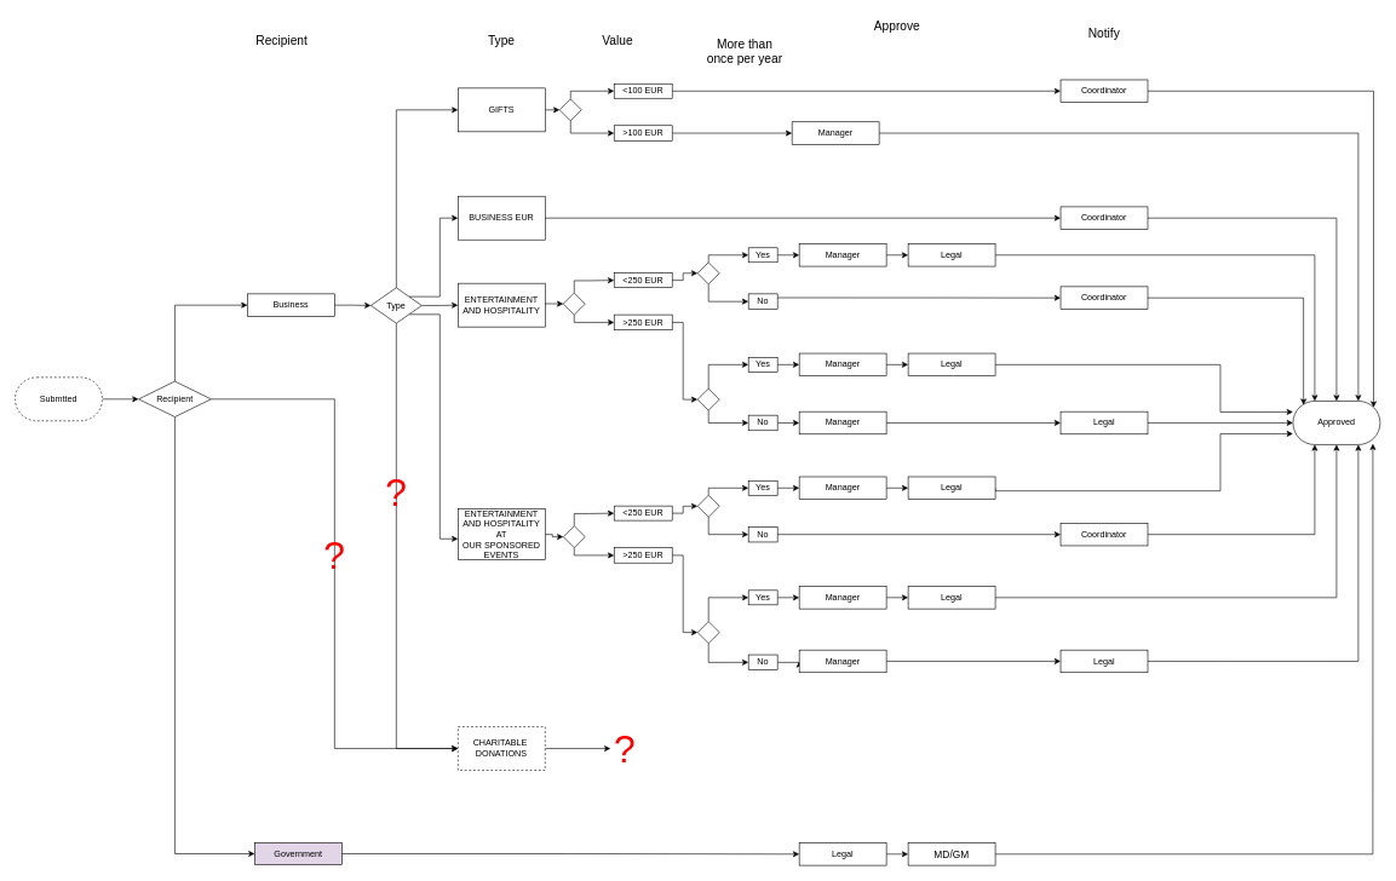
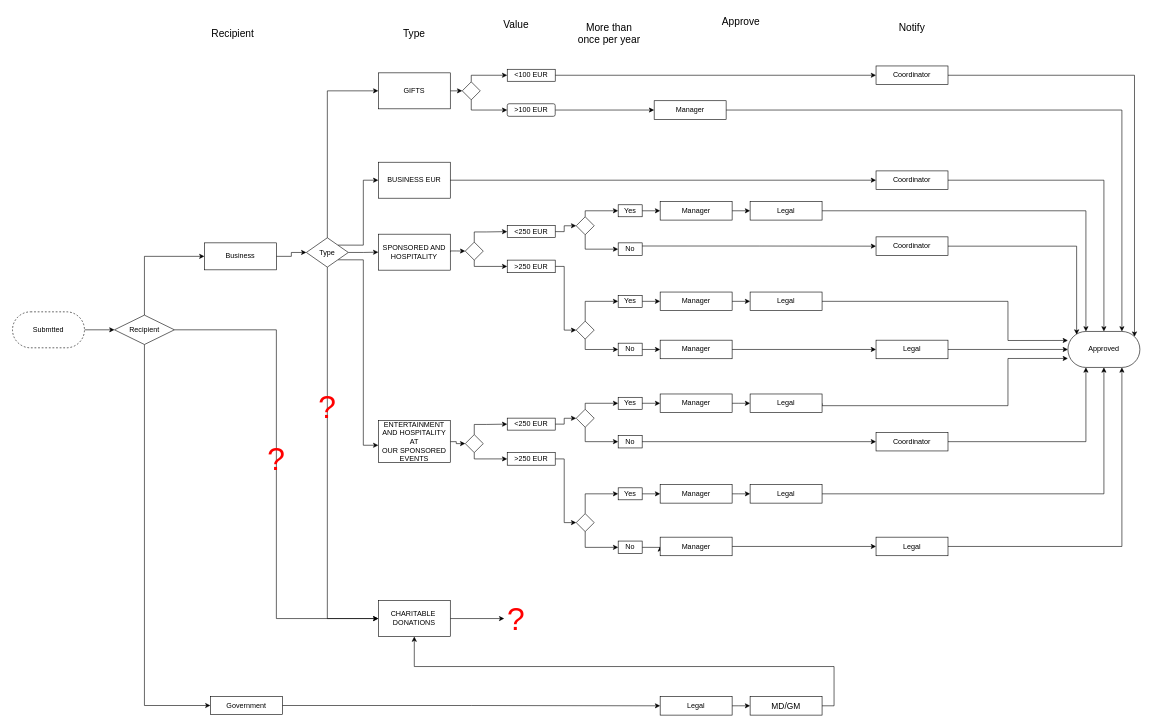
- <mxCell id="21" value="Value" style="text;html=1;strokeColor=none;fillColor=none;align=center;verticalAlign=top;whiteSpace=wrap;rounded=0;fontSize=17;horizontal=1;" parent="1" vertex="1"><mxGeometry x="830" y="40" width="40" height="20" as="geometry" /></mxCell>
+ <mxCell id="21" value="Value" style="text;html=1;strokeColor=none;fillColor=none;align=center;verticalAlign=top;whiteSpace=wrap;rounded=0;fontSize=17;horizontal=1;" parent="1" vertex="1"><mxGeometry x="840" y="25" width="40" height="20" as="geometry" /></mxCell>
- <mxCell id="22" value="More than once per year" style="text;html=1;strokeColor=none;fillColor=none;align=center;verticalAlign=top;whiteSpace=wrap;rounded=0;fontSize=17;horizontal=1;" parent="1" vertex="1"><mxGeometry x="970" y="45" width="110" height="40" as="geometry" /></mxCell>
+ <mxCell id="22" value="More than once per year" style="text;html=1;strokeColor=none;fillColor=none;align=center;verticalAlign=top;whiteSpace=wrap;rounded=0;fontSize=17;horizontal=1;" parent="1" vertex="1"><mxGeometry x="960" y="30" width="110" height="40" as="geometry" /></mxCell>
- <mxCell id="35" value="&amp;gt;100 EUR" style="rounded=0;whiteSpace=wrap;html=1;fontSize=12;" parent="1" vertex="1"><mxGeometry x="845" y="172.5" width="80" height="21" as="geometry" /></mxCell>
+ <mxCell id="35" value="&amp;gt;100 EUR" style="whiteSpace=wrap;html=1;fontSize=12;rounded=1;" parent="1" vertex="1"><mxGeometry x="845" y="172.5" width="80" height="21" as="geometry" /></mxCell>
- <mxCell id="28" value="Business" style="rounded=0;whiteSpace=wrap;html=1;fontSize=12;" parent="1" vertex="1"><mxGeometry x="340" y="404.5" width="120" height="31" as="geometry" /></mxCell>
+ <mxCell id="28" value="Business" style="rounded=0;whiteSpace=wrap;html=1;fontSize=12;" parent="1" vertex="1"><mxGeometry x="340" y="404.5" width="120" height="45" as="geometry" /></mxCell>
- <mxCell id="15" value="ENTERTAINMENT AND HOSPITALITY" style="rounded=0;whiteSpace=wrap;html=1;" parent="1" vertex="1"><mxGeometry x="630" y="390" width="120" height="60" as="geometry" /></mxCell>
+ <mxCell id="15" value="SPONSORED AND HOSPITALITY" style="rounded=0;whiteSpace=wrap;html=1;" parent="1" vertex="1"><mxGeometry x="630" y="390" width="120" height="60" as="geometry" /></mxCell>
- <mxCell id="19" value="&lt;div&gt;&lt;span style=&quot;white-space: pre&quot;&gt;CHARITABLE &lt;/span&gt;&lt;/div&gt;&lt;div&gt;&lt;span style=&quot;white-space: pre&quot;&gt;DONATIONS&lt;/span&gt;&lt;/div&gt;" style="rounded=0;html=1;whiteSpace=wrap;dashed=1;" parent="1" vertex="1"><mxGeometry x="630" y="1001" width="120" height="60" as="geometry" /></mxCell>
+ <mxCell id="19" value="&lt;div&gt;&lt;span style=&quot;white-space: pre&quot;&gt;CHARITABLE &lt;/span&gt;&lt;/div&gt;&lt;div&gt;&lt;span style=&quot;white-space: pre&quot;&gt;DONATIONS&lt;/span&gt;&lt;/div&gt;" style="rounded=0;html=1;whiteSpace=wrap;" parent="1" vertex="1"><mxGeometry x="630" y="1001" width="120" height="60" as="geometry" /></mxCell>
- <mxCell id="26" value="&lt;font style=&quot;font-size: 12px;&quot;&gt;Government&lt;/font&gt;" style="rounded=0;whiteSpace=wrap;html=1;fontSize=12;fillColor=#e1d5e7;" parent="1" vertex="1"><mxGeometry x="350" y="1161" width="120" height="30" as="geometry" /></mxCell>
+ <mxCell id="26" value="&lt;font style=&quot;font-size: 12px;&quot;&gt;Government&lt;/font&gt;" style="rounded=0;whiteSpace=wrap;html=1;fontSize=12;" parent="1" vertex="1"><mxGeometry x="350" y="1161" width="120" height="30" as="geometry" /></mxCell>
- <mxCell id="112" style="edgeStyle=orthogonalEdgeStyle;rounded=0;orthogonalLoop=1;jettySize=auto;html=1;exitX=1;exitY=0.5;exitDx=0;exitDy=0;fontSize=53;fontColor=#FF0000;entryX=0.917;entryY=0.979;entryDx=0;entryDy=0;entryPerimeter=0;" edge="1" parent="1" source="113" target="36"><mxGeometry relative="1" as="geometry"><mxPoint x="1910" y="641" as="targetPoint" /></mxGeometry></mxCell>
+ <mxCell id="112" style="edgeStyle=orthogonalEdgeStyle;rounded=0;orthogonalLoop=1;jettySize=auto;html=1;exitX=1;exitY=0.5;exitDx=0;exitDy=0;fontSize=53;fontColor=#FF0000;" edge="1" parent="1" source="113" target="19"><mxGeometry relative="1" as="geometry"><mxPoint x="1910" y="641" as="targetPoint" /></mxGeometry></mxCell>
